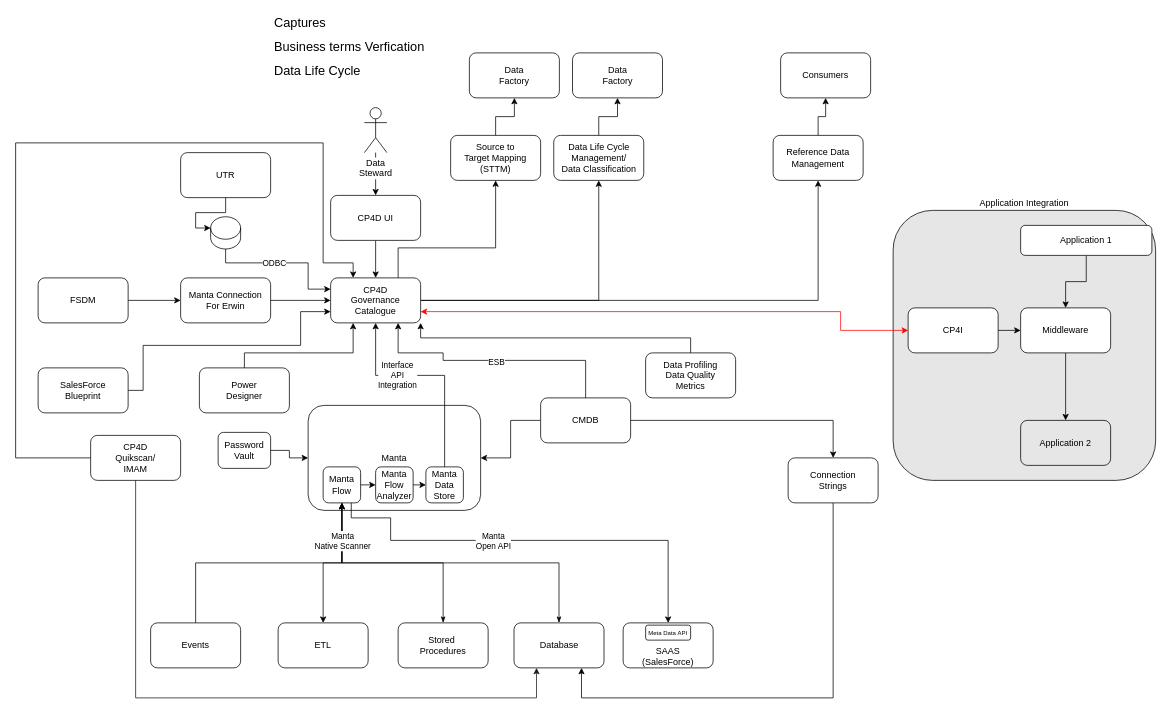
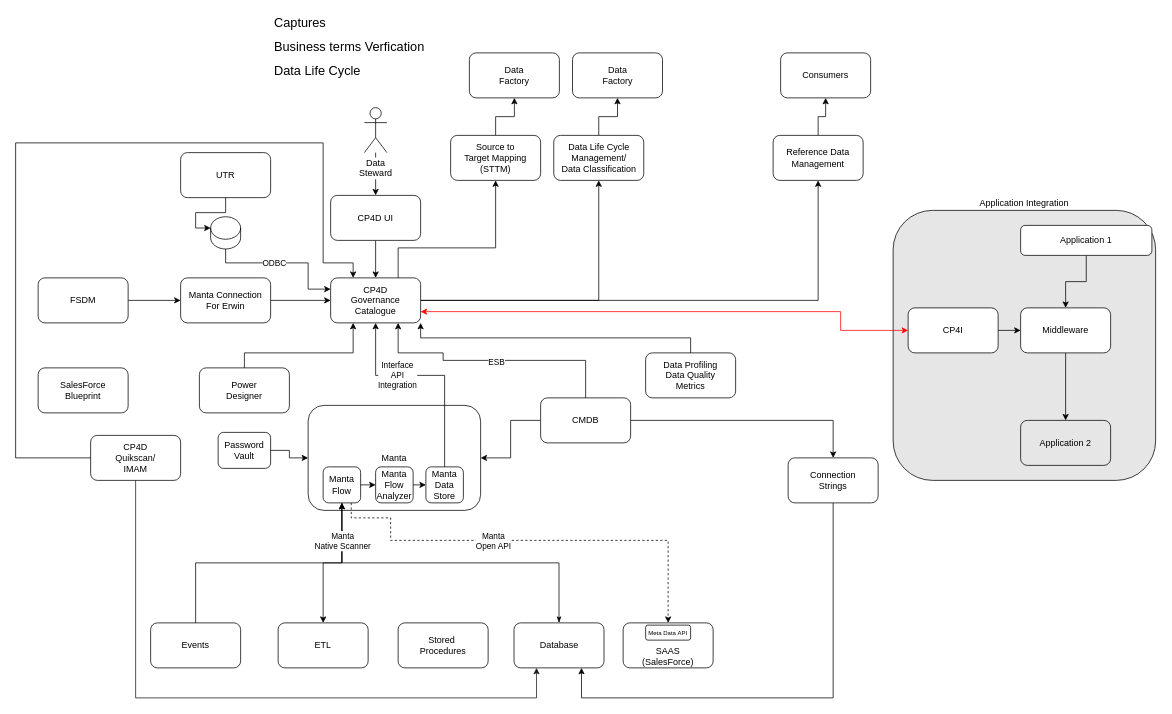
- <mxCell id="66" style="edgeStyle=orthogonalEdgeStyle;rounded=0;orthogonalLoop=1;jettySize=auto;html=1;exitX=1;exitY=0.5;exitDx=0;exitDy=0;entryX=0;entryY=0.75;entryDx=0;entryDy=0;" edge="1" parent="1" source="67" target="13"><mxGeometry relative="1" as="geometry"><Array as="points"><mxPoint x="190" y="520" /><mxPoint x="190" y="460" /><mxPoint x="400" y="460" /><mxPoint x="400" y="415" /></Array></mxGeometry></mxCell>
- <mxCell id="49" style="edgeStyle=orthogonalEdgeStyle;rounded=0;orthogonalLoop=1;jettySize=auto;html=1;exitX=0.75;exitY=1;exitDx=0;exitDy=0;" edge="1" parent="1" source="51" target="59"><mxGeometry relative="1" as="geometry"><Array as="points"><mxPoint x="468" y="690" /><mxPoint x="520" y="690" /><mxPoint x="520" y="720" /><mxPoint x="890" y="720" /></Array></mxGeometry></mxCell>
+ <mxCell id="49" style="edgeStyle=orthogonalEdgeStyle;rounded=0;orthogonalLoop=1;jettySize=auto;html=1;exitX=0.75;exitY=1;exitDx=0;exitDy=0;dashed=1;" edge="1" parent="1" source="51" target="59"><mxGeometry relative="1" as="geometry"><Array as="points"><mxPoint x="468" y="690" /><mxPoint x="520" y="690" /><mxPoint x="520" y="720" /><mxPoint x="890" y="720" /></Array></mxGeometry></mxCell>
- <mxCell id="7" style="edgeStyle=orthogonalEdgeStyle;rounded=0;orthogonalLoop=1;jettySize=auto;html=1;exitX=0.5;exitY=0;exitDx=0;exitDy=0;startArrow=classicThin;startFill=1;entryX=0.5;entryY=1;entryDx=0;entryDy=0;" edge="1" parent="1" source="8" target="51"><mxGeometry relative="1" as="geometry" /></mxCell>
